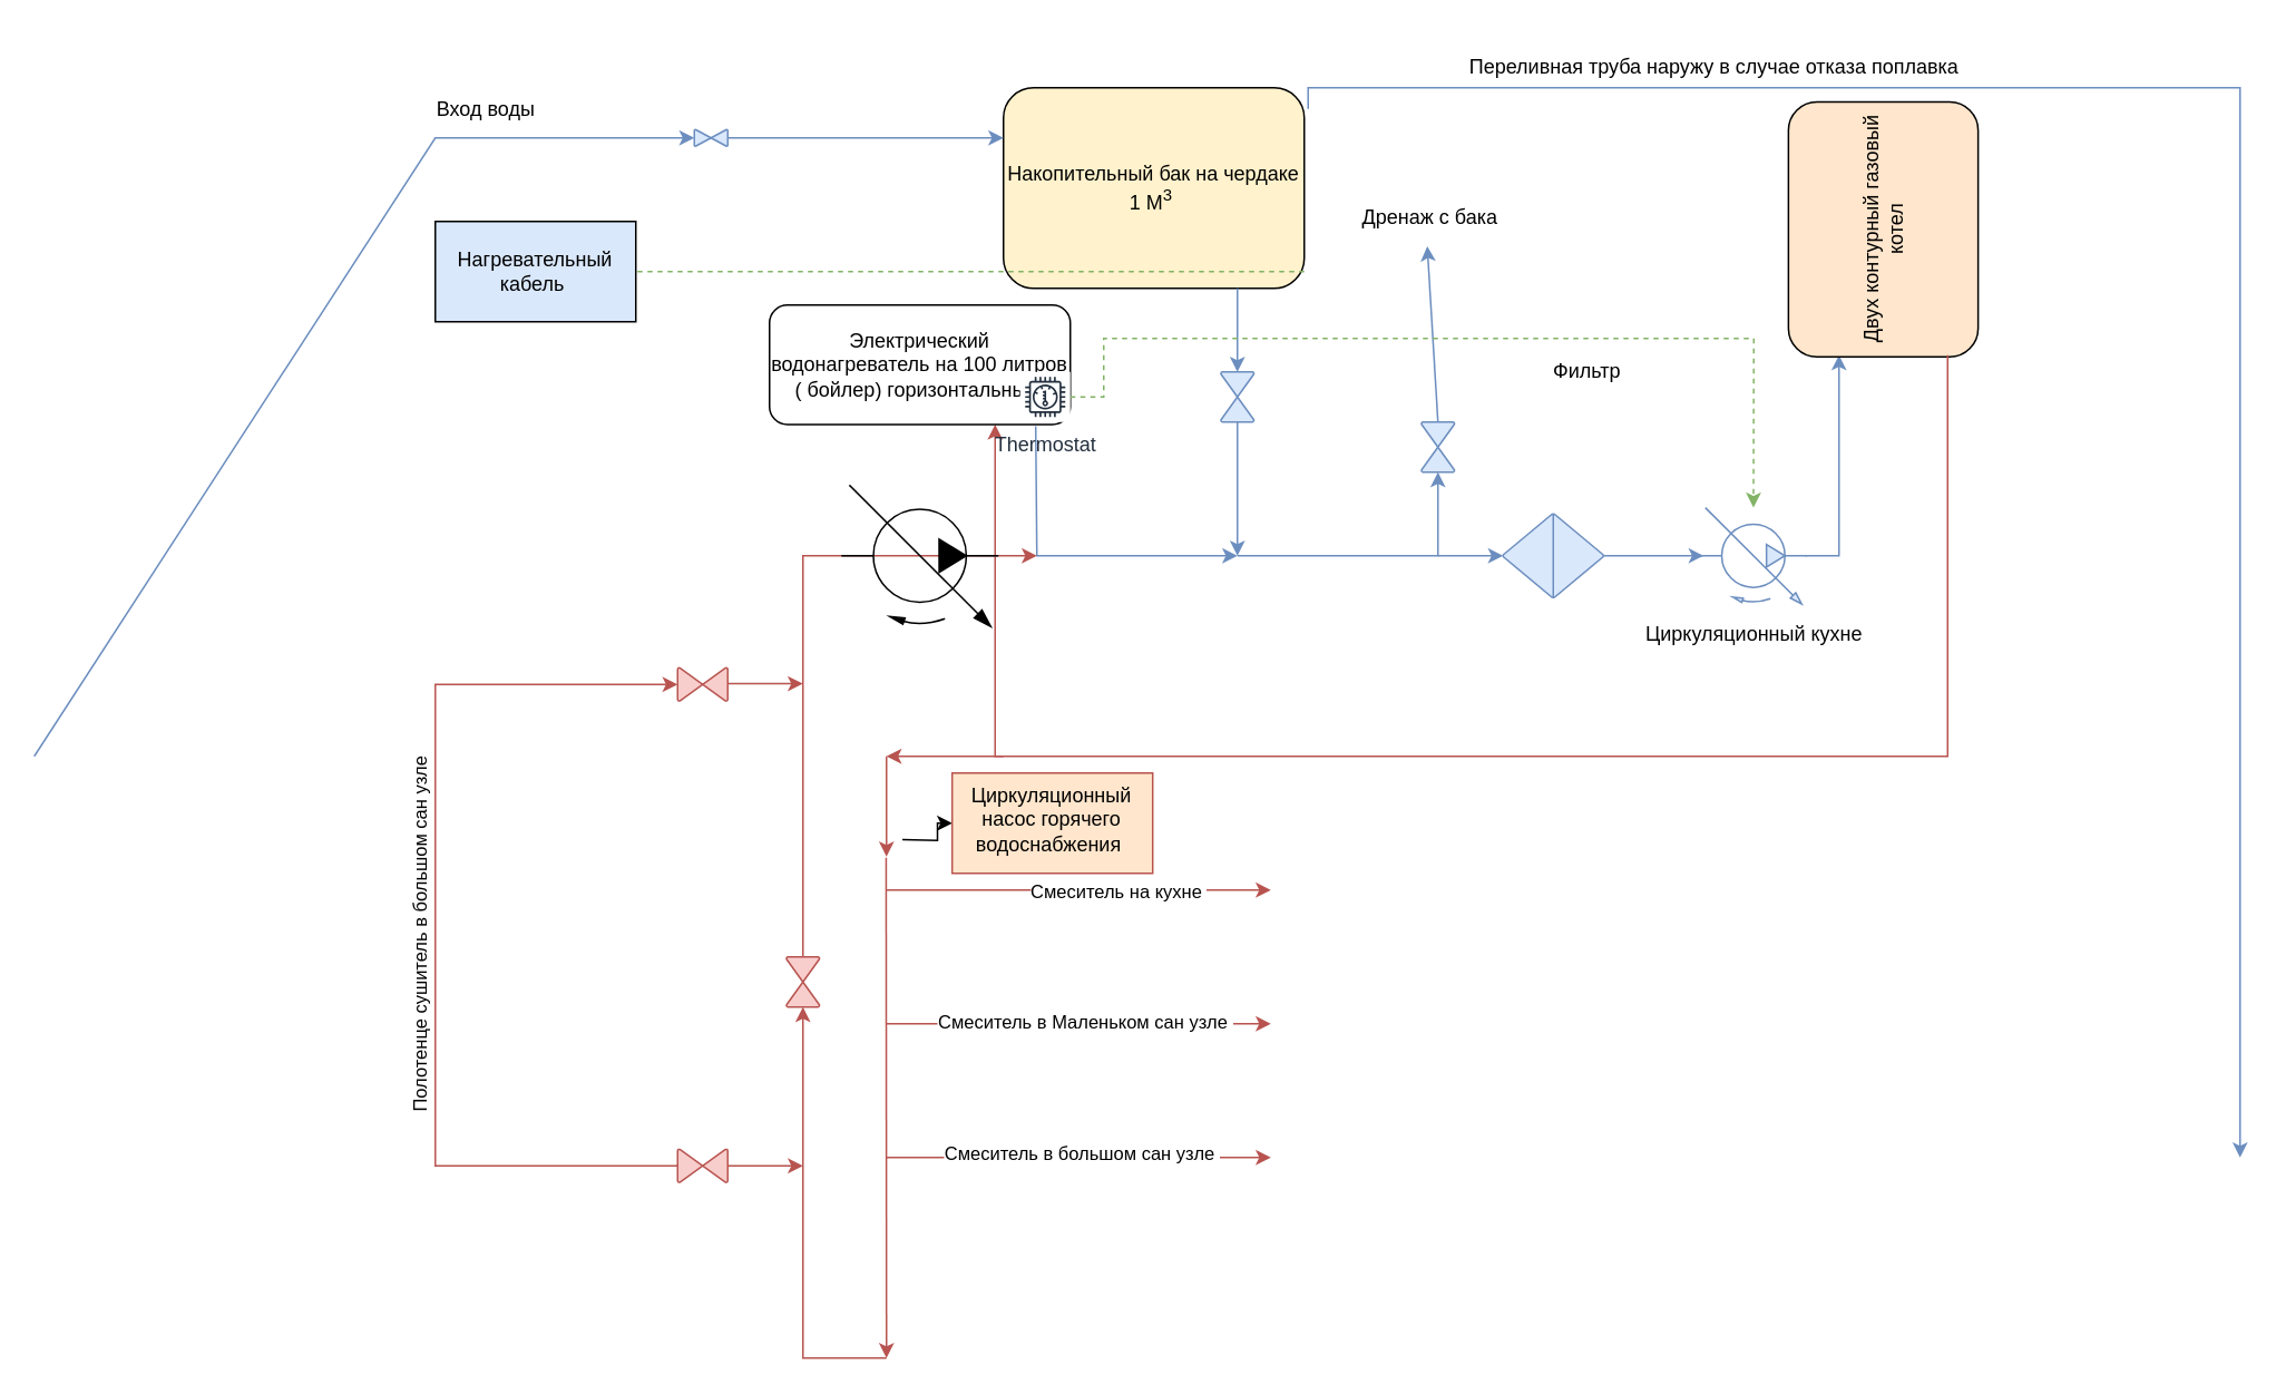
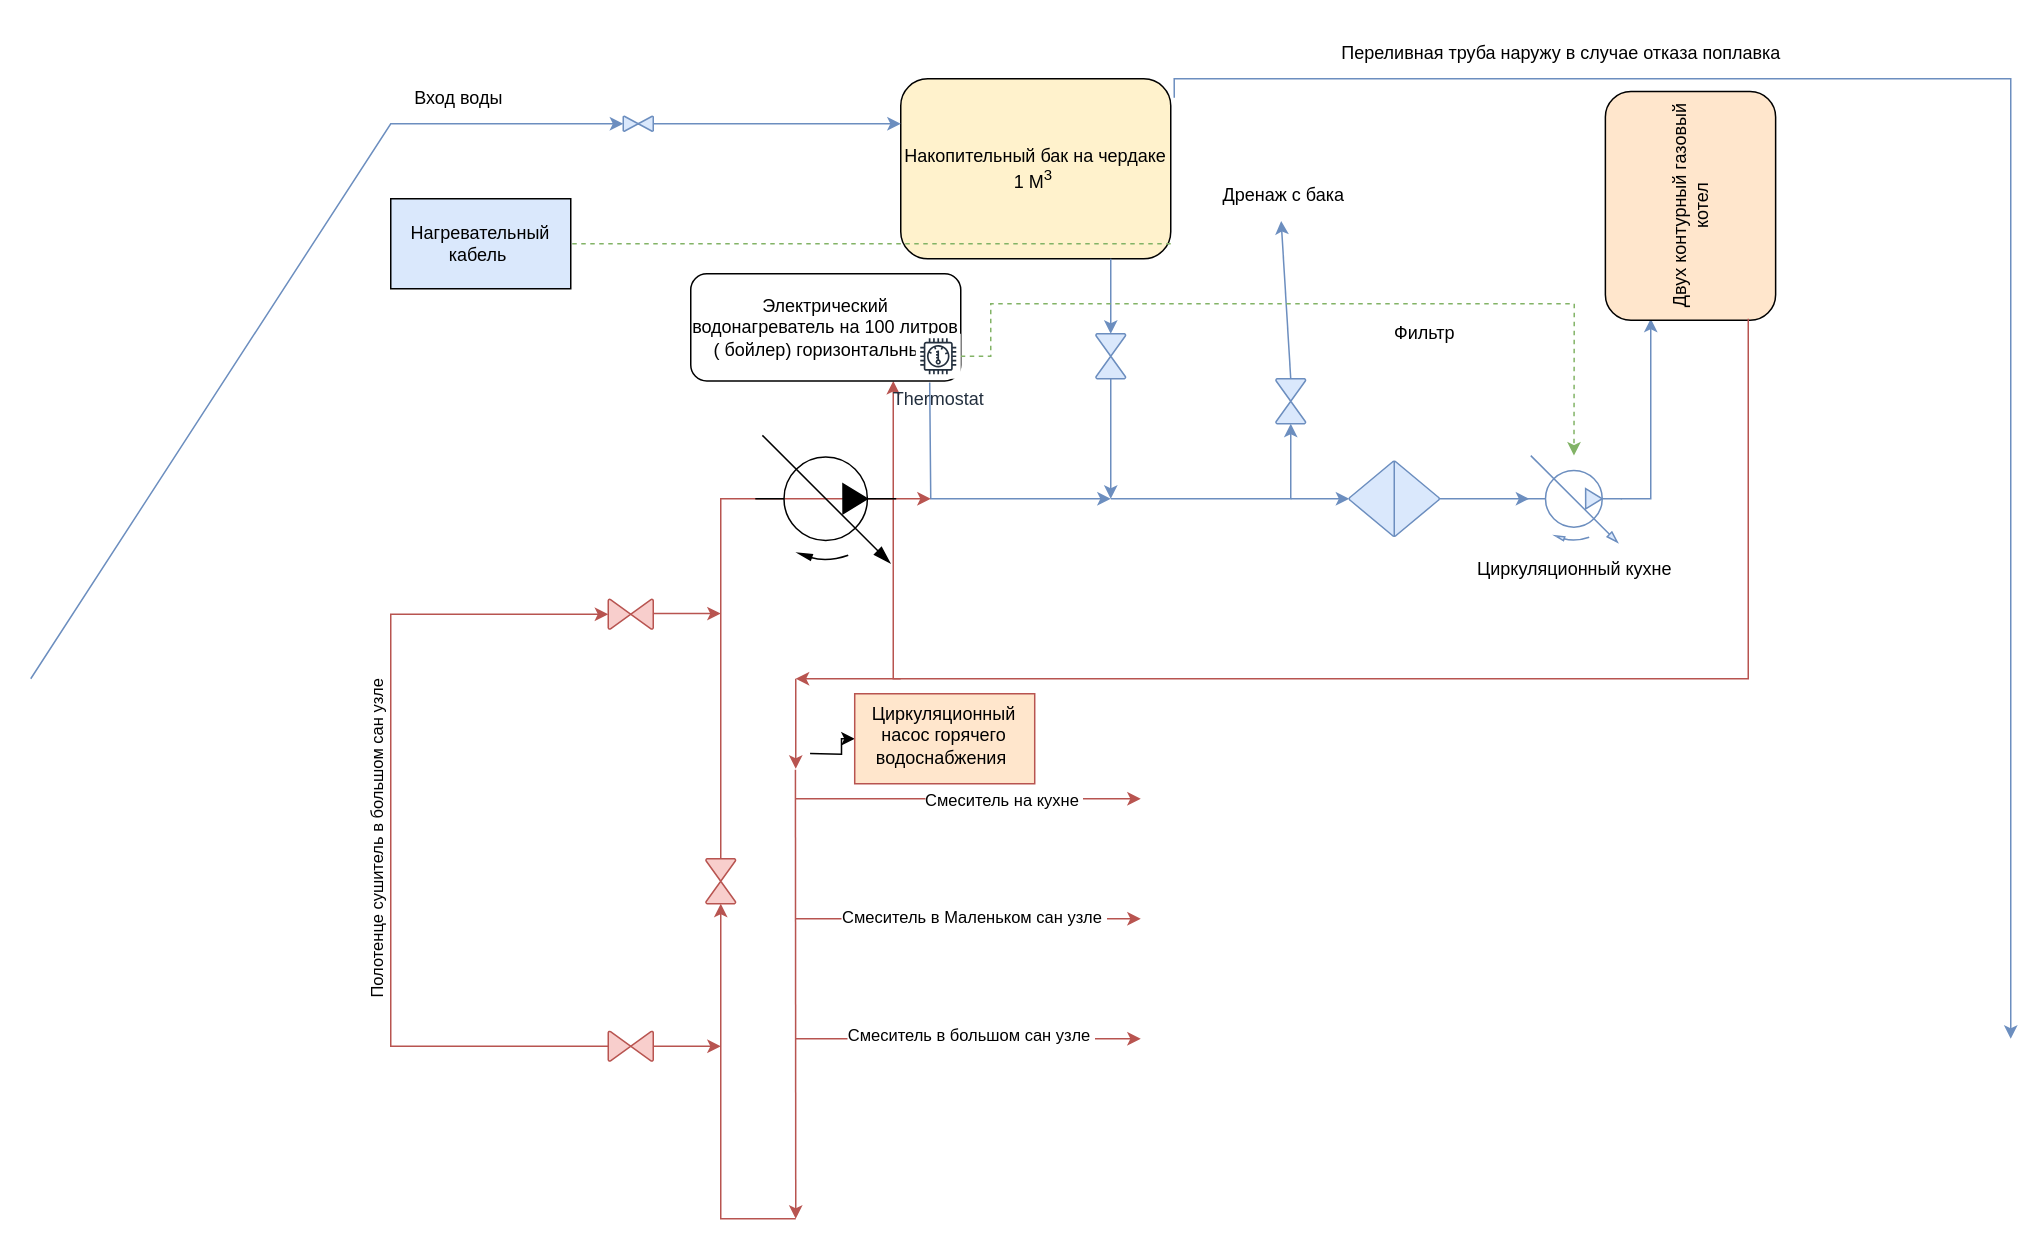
- <mxCell id="6" value="Переливная труба наружу в случае отказа поплавка" style="text;html=1;align=center;verticalAlign=middle;resizable=0;points=[];autosize=1;strokeColor=none;fillColor=none;" parent="1" vertex="1"><mxGeometry x="880" y="25" width="290" height="30" as="geometry" /></mxCell>
+ <mxCell id="6" value="Переливная труба наружу в случае отказа поплавка" style="text;html=1;align=center;verticalAlign=middle;resizable=0;points=[];autosize=1;strokeColor=none;fillColor=none;" parent="1" vertex="1"><mxGeometry x="895" y="20" width="290" height="30" as="geometry" /></mxCell>
- <mxCell id="7" value="Вход воды" style="text;html=1;align=center;verticalAlign=middle;resizable=0;points=[];autosize=1;strokeColor=none;fillColor=none;" parent="1" vertex="1"><mxGeometry x="250" y="50" width="80" height="30" as="geometry" /></mxCell>
+ <mxCell id="7" value="Вход воды" style="text;html=1;align=center;verticalAlign=middle;resizable=0;points=[];autosize=1;strokeColor=none;fillColor=none;" parent="1" vertex="1"><mxGeometry x="265" y="50" width="80" height="30" as="geometry" /></mxCell>
